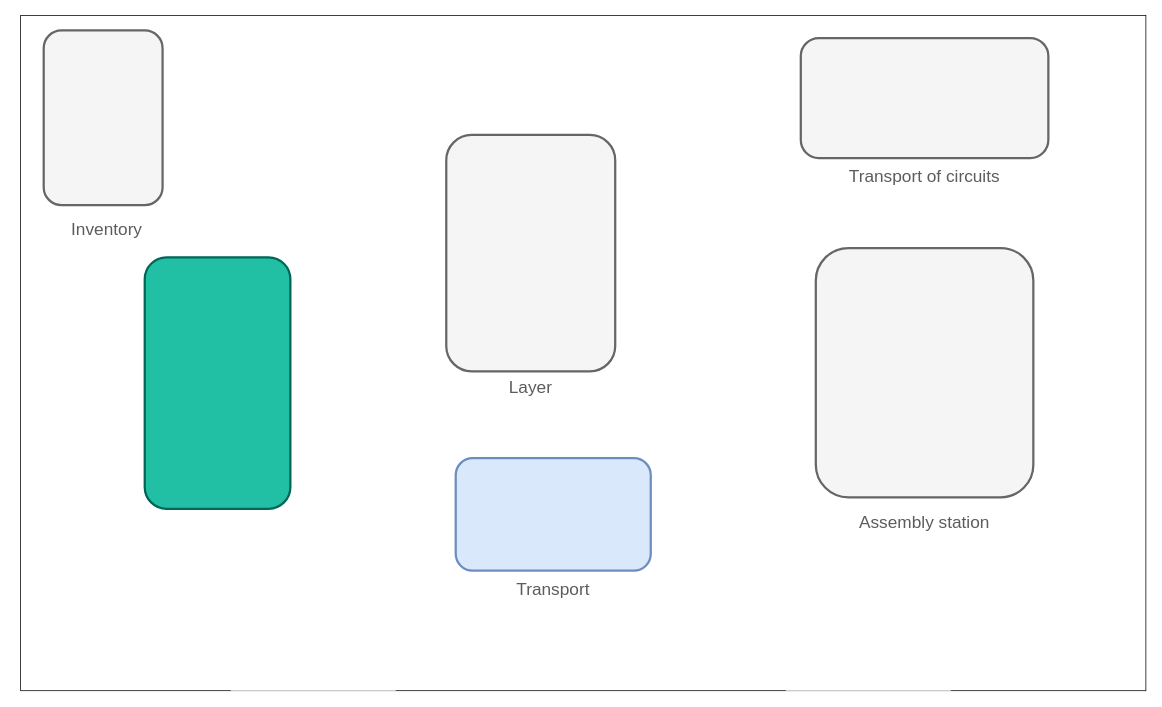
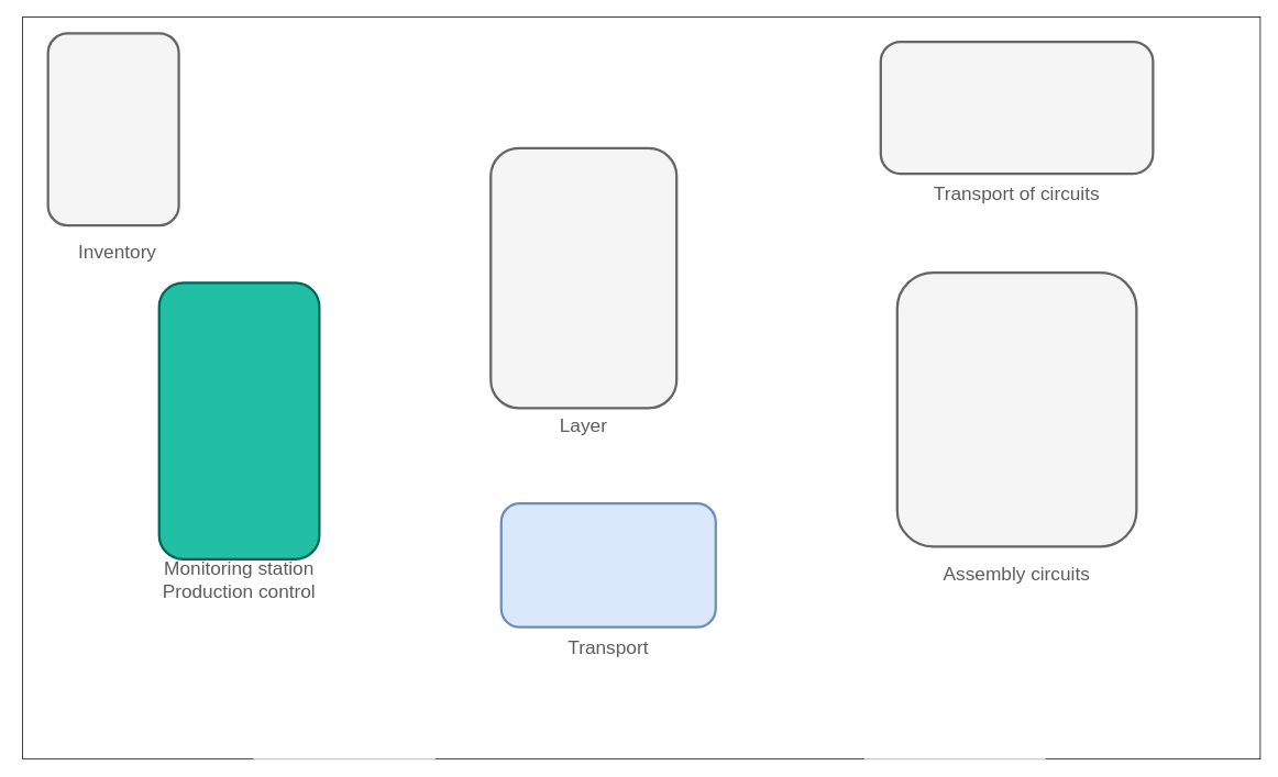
- <mxCell id="14" value="Assembly station" style="text;html=1;strokeColor=none;fillColor=none;align=center;verticalAlign=middle;whiteSpace=wrap;rounded=0;sketch=0;fontSize=23;fontColor=#5C5C5C;" vertex="1" parent="12"><mxGeometry y="351.692" width="290.0" height="29.308" as="geometry" /></mxCell>
+ <mxCell id="14" value="Assembly circuits" style="text;html=1;strokeColor=none;fillColor=none;align=center;verticalAlign=middle;whiteSpace=wrap;rounded=0;sketch=0;fontSize=23;fontColor=#5C5C5C;" vertex="1" parent="12"><mxGeometry y="351.692" width="290.0" height="29.308" as="geometry" /></mxCell>
+ <mxCell id="29" value="Monitoring station&lt;br style=&quot;font-size: 23px;&quot;&gt;Production control" style="text;strokeColor=none;fillColor=none;align=center;verticalAlign=middle;rounded=0;sketch=0;fontSize=23;fontColor=#5C5C5C;whiteSpace=wrap;html=1;" vertex="1" parent="27"><mxGeometry y="335.741" width="395" height="34.259" as="geometry" /></mxCell>
